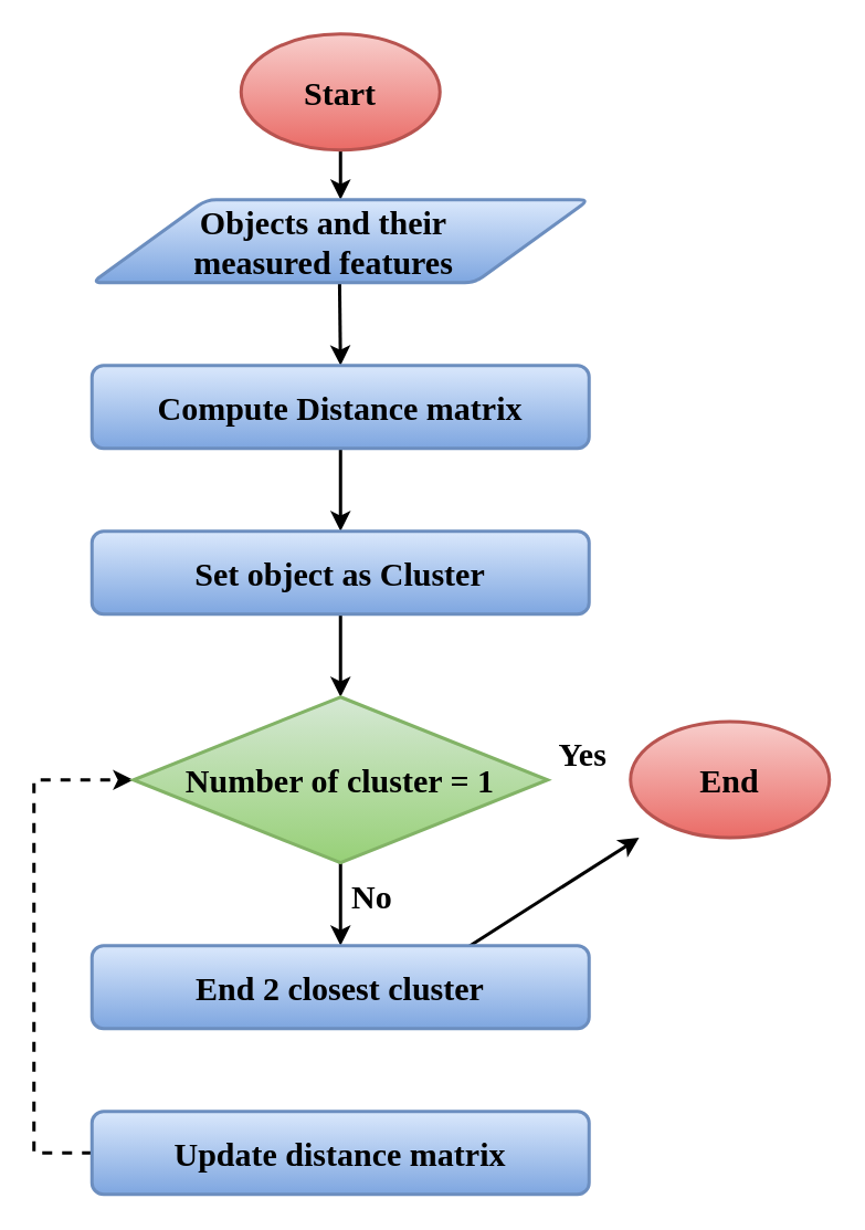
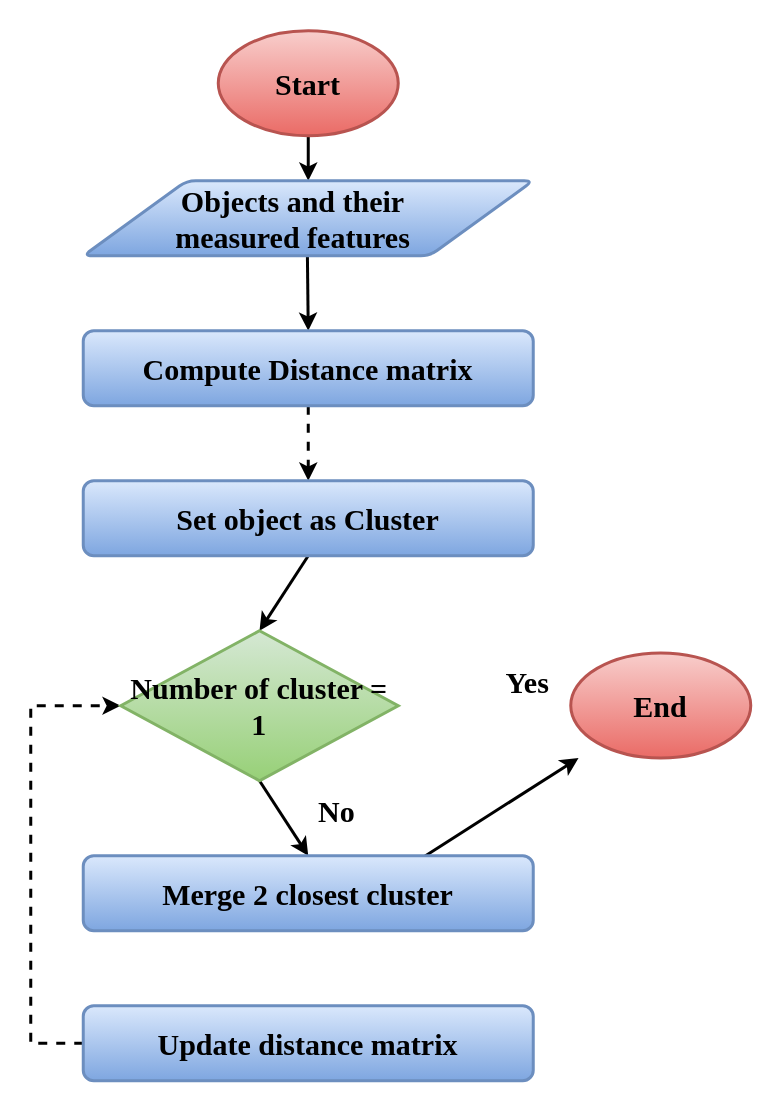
- <mxCell id="5" style="edgeStyle=none;rounded=0;orthogonalLoop=1;jettySize=auto;html=1;exitX=0.5;exitY=1;exitDx=0;exitDy=0;entryX=0.5;entryY=0;entryDx=0;entryDy=0;strokeWidth=2;" edge="1" parent="1" source="6" target="10"><mxGeometry relative="1" as="geometry" /></mxCell>
+ <mxCell id="5" style="edgeStyle=none;rounded=0;orthogonalLoop=1;jettySize=auto;html=1;exitX=0.5;exitY=1;exitDx=0;exitDy=0;entryX=0.5;entryY=0;entryDx=0;entryDy=0;strokeWidth=2;dashed=1;" edge="1" parent="1" source="6" target="10"><mxGeometry relative="1" as="geometry" /></mxCell>
- <mxCell id="14" value="&lt;font style=&quot;font-size: 20px&quot; face=&quot;Times New Roman&quot;&gt;&lt;b&gt;Number of cluster = 1&lt;/b&gt;&lt;/font&gt;" style="strokeWidth=2;html=1;shape=mxgraph.flowchart.decision;whiteSpace=wrap;fillColor=#d5e8d4;strokeColor=#82b366;gradientColor=#97d077;" vertex="1" parent="1"><mxGeometry x="80" y="420" width="250" height="100" as="geometry" /></mxCell>
+ <mxCell id="14" value="&lt;font style=&quot;font-size: 20px&quot; face=&quot;Times New Roman&quot;&gt;&lt;b&gt;Number of cluster = 1&lt;/b&gt;&lt;/font&gt;" style="strokeWidth=2;html=1;shape=mxgraph.flowchart.decision;whiteSpace=wrap;fillColor=#d5e8d4;strokeColor=#82b366;gradientColor=#97d077;" vertex="1" parent="1"><mxGeometry x="80" y="420" width="185" height="100" as="geometry" /></mxCell>
- <mxCell id="18" value="&lt;b&gt;&lt;font style=&quot;font-size: 20px&quot; face=&quot;Times New Roman&quot;&gt;End 2 closest cluster&lt;/font&gt;&lt;/b&gt;&lt;br&gt;" style="rounded=1;whiteSpace=wrap;html=1;absoluteArcSize=1;arcSize=14;strokeWidth=2;fillColor=#dae8fc;strokeColor=#6c8ebf;gradientColor=#7ea6e0;" vertex="1" parent="1"><mxGeometry x="55" y="570" width="300" height="50" as="geometry" /></mxCell>
+ <mxCell id="18" value="&lt;b&gt;&lt;font style=&quot;font-size: 20px&quot; face=&quot;Times New Roman&quot;&gt;Merge 2 closest cluster&lt;/font&gt;&lt;/b&gt;&lt;br&gt;" style="rounded=1;whiteSpace=wrap;html=1;absoluteArcSize=1;arcSize=14;strokeWidth=2;fillColor=#dae8fc;strokeColor=#6c8ebf;gradientColor=#7ea6e0;" vertex="1" parent="1"><mxGeometry x="55" y="570" width="300" height="50" as="geometry" /></mxCell>
